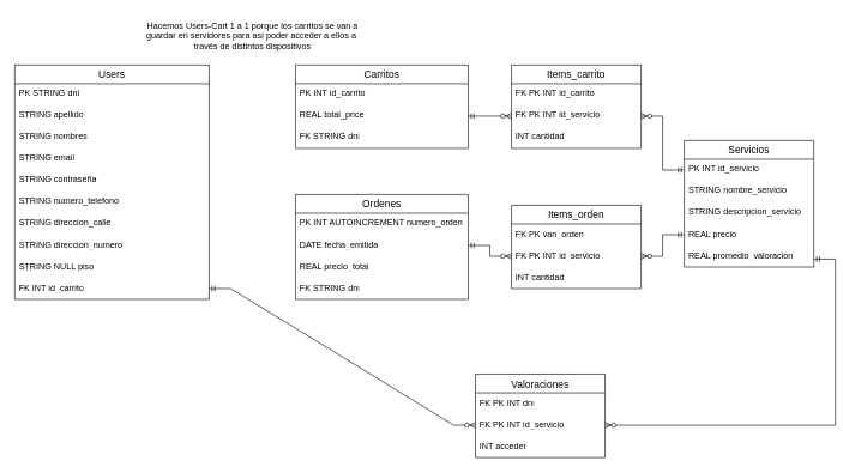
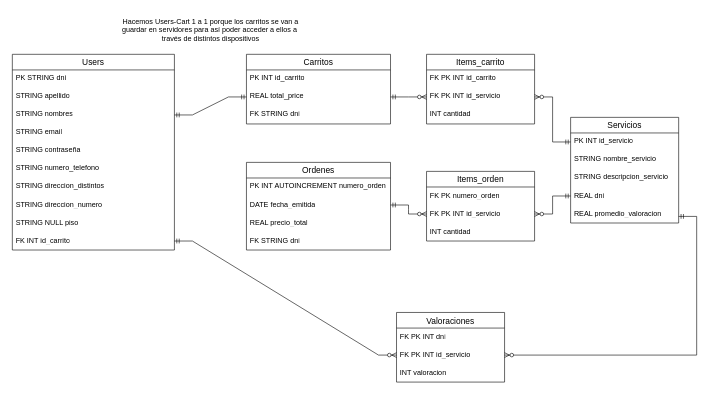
+ <mxCell id="33" value="" style="edgeStyle=entityRelationEdgeStyle;fontSize=12;html=1;endArrow=ERmandOne;startArrow=ERmandOne;rounded=0;exitX=1;exitY=0.5;exitDx=0;exitDy=0;entryX=0;entryY=0.5;entryDx=0;entryDy=0;" parent="1" source="5" target="21" edge="1"><mxGeometry width="100" height="100" relative="1" as="geometry"><mxPoint x="470" y="150" as="sourcePoint" /><mxPoint x="400" y="61" as="targetPoint" /></mxGeometry></mxCell>
- <mxCell id="9" value="STRING direccion_calle" style="text;strokeColor=none;fillColor=none;spacingLeft=4;spacingRight=4;overflow=hidden;rotatable=0;points=[[0,0.5],[1,0.5]];portConstraint=eastwest;fontSize=12;whiteSpace=wrap;html=1;" parent="2" vertex="1"><mxGeometry y="206" width="270" height="30" as="geometry" /></mxCell>
+ <mxCell id="9" value="STRING direccion_distintos" style="text;strokeColor=none;fillColor=none;spacingLeft=4;spacingRight=4;overflow=hidden;rotatable=0;points=[[0,0.5],[1,0.5]];portConstraint=eastwest;fontSize=12;whiteSpace=wrap;html=1;" parent="2" vertex="1"><mxGeometry y="206" width="270" height="30" as="geometry" /></mxCell>
- <mxCell id="30" value="FK PK van_orden" style="text;strokeColor=none;fillColor=none;spacingLeft=4;spacingRight=4;overflow=hidden;rotatable=0;points=[[0,0.5],[1,0.5]];portConstraint=eastwest;fontSize=12;whiteSpace=wrap;html=1;" parent="29" vertex="1"><mxGeometry y="26" width="180" height="30" as="geometry" /></mxCell>
+ <mxCell id="30" value="FK PK numero_orden" style="text;strokeColor=none;fillColor=none;spacingLeft=4;spacingRight=4;overflow=hidden;rotatable=0;points=[[0,0.5],[1,0.5]];portConstraint=eastwest;fontSize=12;whiteSpace=wrap;html=1;" parent="29" vertex="1"><mxGeometry y="26" width="180" height="30" as="geometry" /></mxCell>
- <mxCell id="17" value="REAL precio" style="text;strokeColor=none;fillColor=none;spacingLeft=4;spacingRight=4;overflow=hidden;rotatable=0;points=[[0,0.5],[1,0.5]];portConstraint=eastwest;fontSize=12;whiteSpace=wrap;html=1;" parent="13" vertex="1"><mxGeometry y="116" width="180" height="30" as="geometry" /></mxCell>
+ <mxCell id="17" value="REAL dni" style="text;strokeColor=none;fillColor=none;spacingLeft=4;spacingRight=4;overflow=hidden;rotatable=0;points=[[0,0.5],[1,0.5]];portConstraint=eastwest;fontSize=12;whiteSpace=wrap;html=1;" parent="13" vertex="1"><mxGeometry y="116" width="180" height="30" as="geometry" /></mxCell>
- <mxCell id="45" value="INT acceder" style="text;strokeColor=none;fillColor=none;spacingLeft=4;spacingRight=4;overflow=hidden;rotatable=0;points=[[0,0.5],[1,0.5]];portConstraint=eastwest;fontSize=12;whiteSpace=wrap;html=1;" vertex="1" parent="42"><mxGeometry y="86" width="180" height="30" as="geometry" /></mxCell>
+ <mxCell id="45" value="INT valoracion" style="text;strokeColor=none;fillColor=none;spacingLeft=4;spacingRight=4;overflow=hidden;rotatable=0;points=[[0,0.5],[1,0.5]];portConstraint=eastwest;fontSize=12;whiteSpace=wrap;html=1;" vertex="1" parent="42"><mxGeometry y="86" width="180" height="30" as="geometry" /></mxCell>
